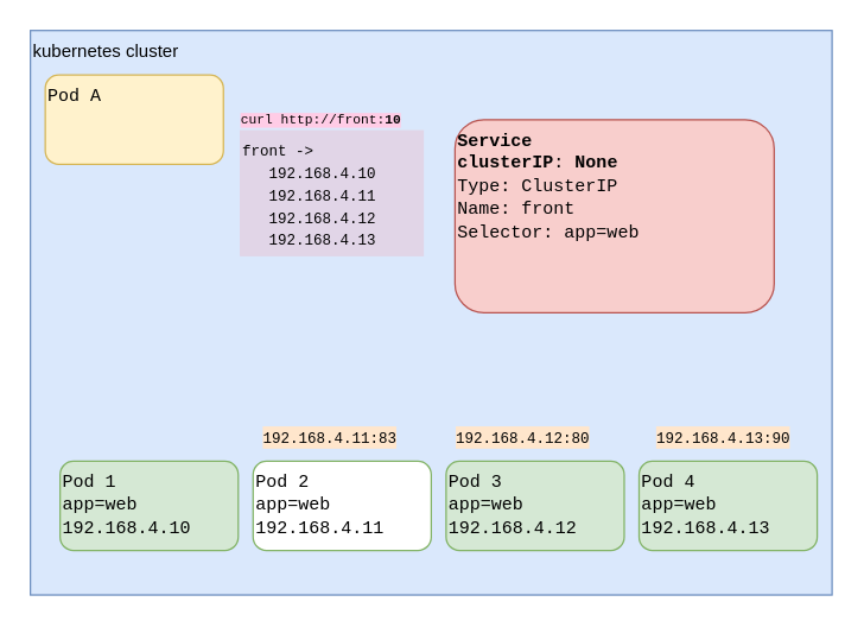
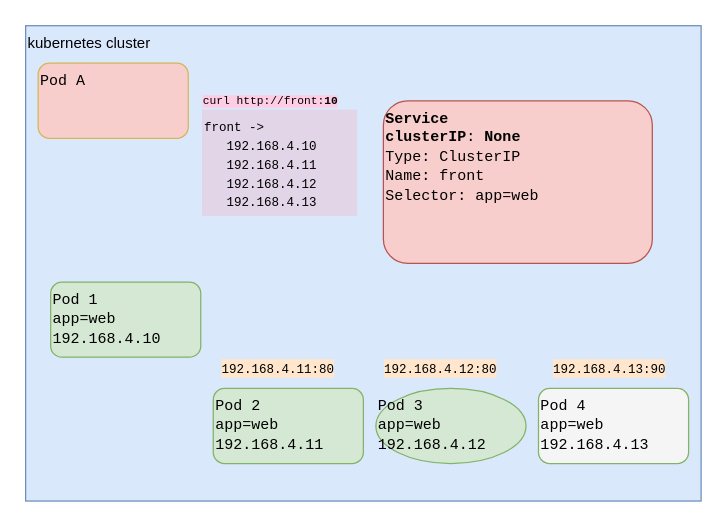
- <mxCell id="3" value="&lt;font face=&quot;Courier New&quot;&gt;Pod A&lt;/font&gt;" style="rounded=1;whiteSpace=wrap;html=1;fillColor=#fff2cc;strokeColor=#d6b656;align=left;verticalAlign=top;" parent="1" vertex="1"><mxGeometry x="30" y="50" width="120" height="60" as="geometry" /></mxCell>
+ <mxCell id="3" value="&lt;font face=&quot;Courier New&quot;&gt;Pod A&lt;/font&gt;" style="rounded=1;whiteSpace=wrap;html=1;fillColor=#f8cecc;strokeColor=#d6b656;align=left;verticalAlign=top;" parent="1" vertex="1"><mxGeometry x="30" y="50" width="120" height="60" as="geometry" /></mxCell>
- <mxCell id="9" value="&lt;span style=&quot;color: rgb(0, 0, 0); font-family: &amp;quot;courier new&amp;quot;; font-style: normal; font-weight: 400; letter-spacing: normal; text-align: left; text-indent: 0px; text-transform: none; word-spacing: 0px; display: inline; float: none;&quot;&gt;&lt;font style=&quot;font-size: 10px&quot;&gt;192.168.4.11:83&lt;/font&gt;&lt;/span&gt;" style="text;whiteSpace=wrap;html=1;labelBackgroundColor=#FFE6CC;" parent="1" vertex="1"><mxGeometry x="175" y="280" width="110" height="30" as="geometry" /></mxCell>
+ <mxCell id="9" value="&lt;span style=&quot;color: rgb(0, 0, 0); font-family: &amp;quot;courier new&amp;quot;; font-style: normal; font-weight: 400; letter-spacing: normal; text-align: left; text-indent: 0px; text-transform: none; word-spacing: 0px; display: inline; float: none;&quot;&gt;&lt;font style=&quot;font-size: 10px&quot;&gt;192.168.4.11:80&lt;/font&gt;&lt;/span&gt;" style="text;whiteSpace=wrap;html=1;labelBackgroundColor=#FFE6CC;" parent="1" vertex="1"><mxGeometry x="175" y="280" width="110" height="30" as="geometry" /></mxCell>
- <mxCell id="5" value="&lt;font face=&quot;Courier New&quot;&gt;Pod 1&lt;br&gt;app=web&lt;br&gt;192.168.4.10&lt;br&gt;&lt;/font&gt;" style="rounded=1;whiteSpace=wrap;html=1;fillColor=#d5e8d4;strokeColor=#82b366;align=left;verticalAlign=top;" parent="1" vertex="1"><mxGeometry x="40" y="310" width="120" height="60" as="geometry" /></mxCell>
+ <mxCell id="5" value="&lt;font face=&quot;Courier New&quot;&gt;Pod 1&lt;br&gt;app=web&lt;br&gt;192.168.4.10&lt;br&gt;&lt;/font&gt;" style="rounded=1;whiteSpace=wrap;html=1;fillColor=#d5e8d4;strokeColor=#82b366;align=left;verticalAlign=top;" parent="1" vertex="1"><mxGeometry x="40" y="225" width="120" height="60" as="geometry" /></mxCell>
- <mxCell id="6" value="&lt;font face=&quot;Courier New&quot;&gt;Pod 2&lt;br&gt;&lt;/font&gt;&lt;span style=&quot;font-family: &amp;#34;courier new&amp;#34;&quot;&gt;app=web&lt;/span&gt;&lt;br style=&quot;font-family: &amp;#34;courier new&amp;#34;&quot;&gt;&lt;span style=&quot;font-family: &amp;#34;courier new&amp;#34;&quot;&gt;192.168.4.11&lt;/span&gt;&lt;font face=&quot;Courier New&quot;&gt;&lt;br&gt;&lt;/font&gt;" style="rounded=1;whiteSpace=wrap;html=1;fillColor=#ffffff;strokeColor=#82b366;align=left;verticalAlign=top;" parent="1" vertex="1"><mxGeometry x="170" y="310" width="120" height="60" as="geometry" /></mxCell>
+ <mxCell id="6" value="&lt;font face=&quot;Courier New&quot;&gt;Pod 2&lt;br&gt;&lt;/font&gt;&lt;span style=&quot;font-family: &amp;#34;courier new&amp;#34;&quot;&gt;app=web&lt;/span&gt;&lt;br style=&quot;font-family: &amp;#34;courier new&amp;#34;&quot;&gt;&lt;span style=&quot;font-family: &amp;#34;courier new&amp;#34;&quot;&gt;192.168.4.11&lt;/span&gt;&lt;font face=&quot;Courier New&quot;&gt;&lt;br&gt;&lt;/font&gt;" style="rounded=1;whiteSpace=wrap;html=1;fillColor=#d5e8d4;strokeColor=#82b366;align=left;verticalAlign=top;" parent="1" vertex="1"><mxGeometry x="170" y="310" width="120" height="60" as="geometry" /></mxCell>
- <mxCell id="7" value="&lt;font face=&quot;Courier New&quot;&gt;Pod 3&lt;br&gt;&lt;/font&gt;&lt;span style=&quot;font-family: &amp;#34;courier new&amp;#34;&quot;&gt;app=web&lt;/span&gt;&lt;br style=&quot;font-family: &amp;#34;courier new&amp;#34;&quot;&gt;&lt;span style=&quot;font-family: &amp;#34;courier new&amp;#34;&quot;&gt;192.168.4.12&lt;/span&gt;&lt;font face=&quot;Courier New&quot;&gt;&lt;br&gt;&lt;/font&gt;" style="rounded=1;whiteSpace=wrap;html=1;fillColor=#d5e8d4;strokeColor=#82b366;align=left;verticalAlign=top;" parent="1" vertex="1"><mxGeometry x="300" y="310" width="120" height="60" as="geometry" /></mxCell>
+ <mxCell id="7" value="&lt;font face=&quot;Courier New&quot;&gt;Pod 3&lt;br&gt;&lt;/font&gt;&lt;span style=&quot;font-family: &amp;#34;courier new&amp;#34;&quot;&gt;app=web&lt;/span&gt;&lt;br style=&quot;font-family: &amp;#34;courier new&amp;#34;&quot;&gt;&lt;span style=&quot;font-family: &amp;#34;courier new&amp;#34;&quot;&gt;192.168.4.12&lt;/span&gt;&lt;font face=&quot;Courier New&quot;&gt;&lt;br&gt;&lt;/font&gt;" style="ellipse;whiteSpace=wrap;html=1;fillColor=#d5e8d4;strokeColor=#82b366;align=left;verticalAlign=top;" parent="1" vertex="1"><mxGeometry x="300" y="310" width="120" height="60" as="geometry" /></mxCell>
- <mxCell id="8" value="&lt;font face=&quot;Courier New&quot;&gt;Pod 4&lt;br&gt;&lt;/font&gt;&lt;span style=&quot;font-family: &amp;#34;courier new&amp;#34;&quot;&gt;app=web&lt;/span&gt;&lt;br style=&quot;font-family: &amp;#34;courier new&amp;#34;&quot;&gt;&lt;span style=&quot;font-family: &amp;#34;courier new&amp;#34;&quot;&gt;192.168.4.13&lt;/span&gt;&lt;font face=&quot;Courier New&quot;&gt;&lt;br&gt;&lt;/font&gt;" style="rounded=1;whiteSpace=wrap;html=1;fillColor=#d5e8d4;strokeColor=#82b366;align=left;verticalAlign=top;" parent="1" vertex="1"><mxGeometry x="430" y="310" width="120" height="60" as="geometry" /></mxCell>
+ <mxCell id="8" value="&lt;font face=&quot;Courier New&quot;&gt;Pod 4&lt;br&gt;&lt;/font&gt;&lt;span style=&quot;font-family: &amp;#34;courier new&amp;#34;&quot;&gt;app=web&lt;/span&gt;&lt;br style=&quot;font-family: &amp;#34;courier new&amp;#34;&quot;&gt;&lt;span style=&quot;font-family: &amp;#34;courier new&amp;#34;&quot;&gt;192.168.4.13&lt;/span&gt;&lt;font face=&quot;Courier New&quot;&gt;&lt;br&gt;&lt;/font&gt;" style="rounded=1;whiteSpace=wrap;html=1;fillColor=#f5f5f5;strokeColor=#82b366;align=left;verticalAlign=top;" parent="1" vertex="1"><mxGeometry x="430" y="310" width="120" height="60" as="geometry" /></mxCell>
